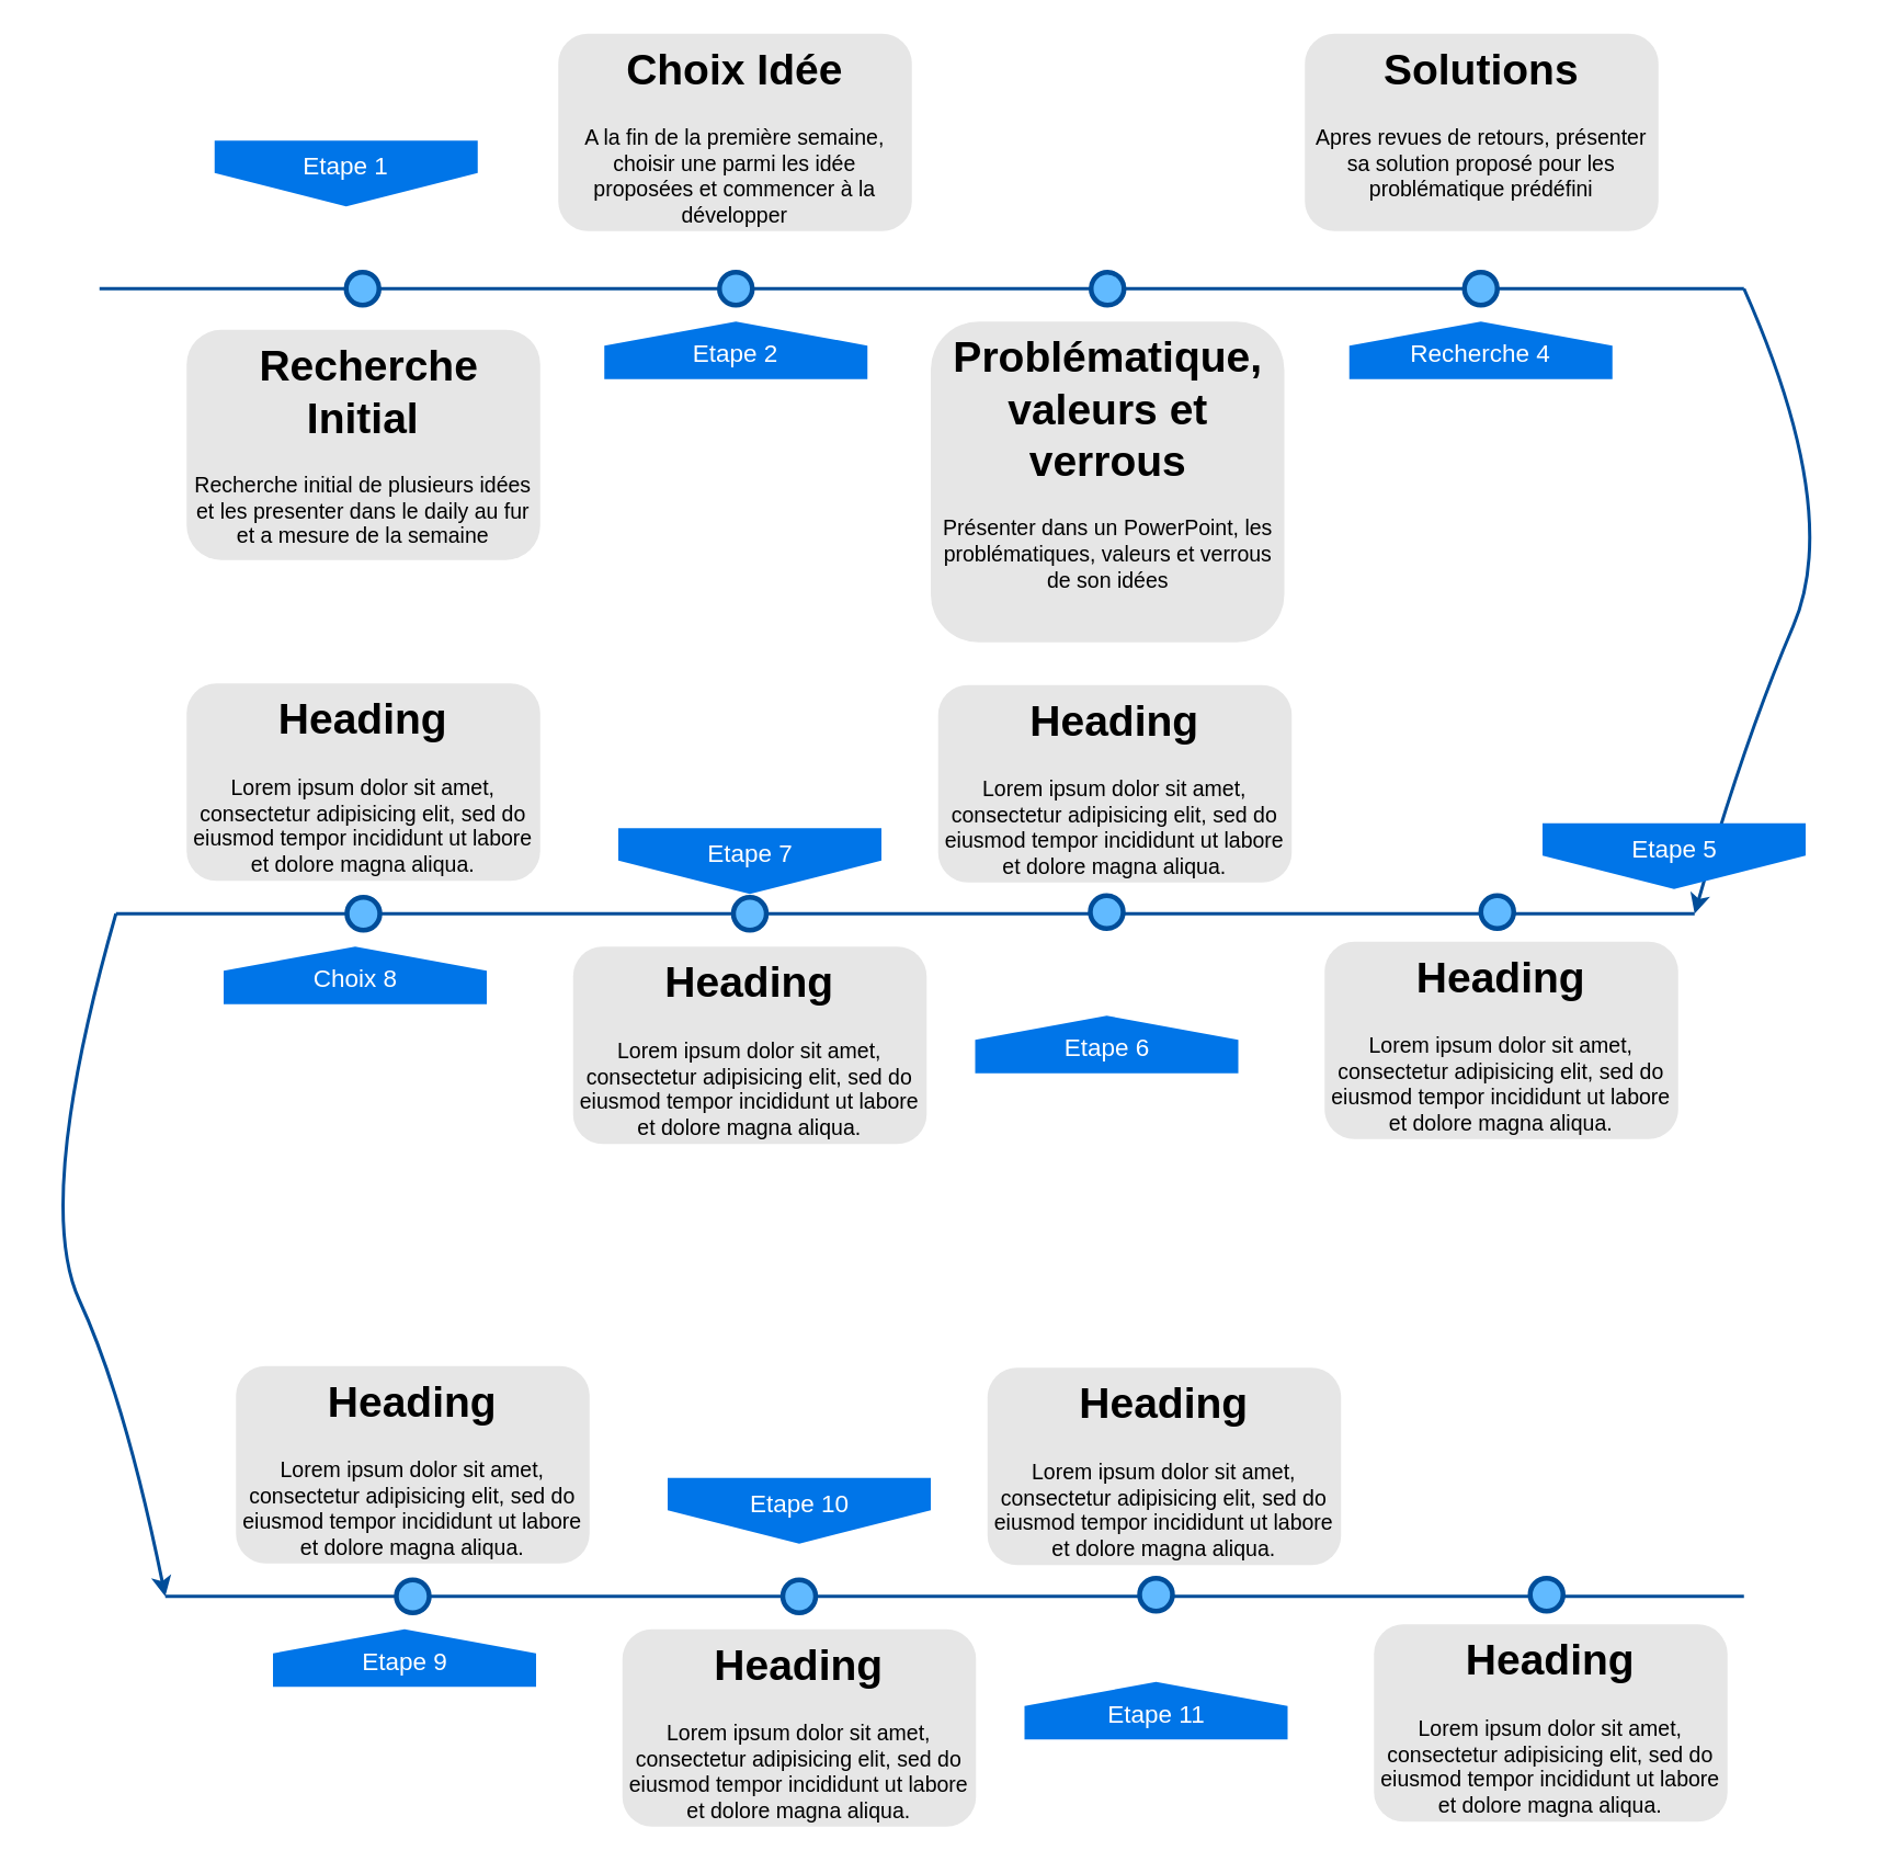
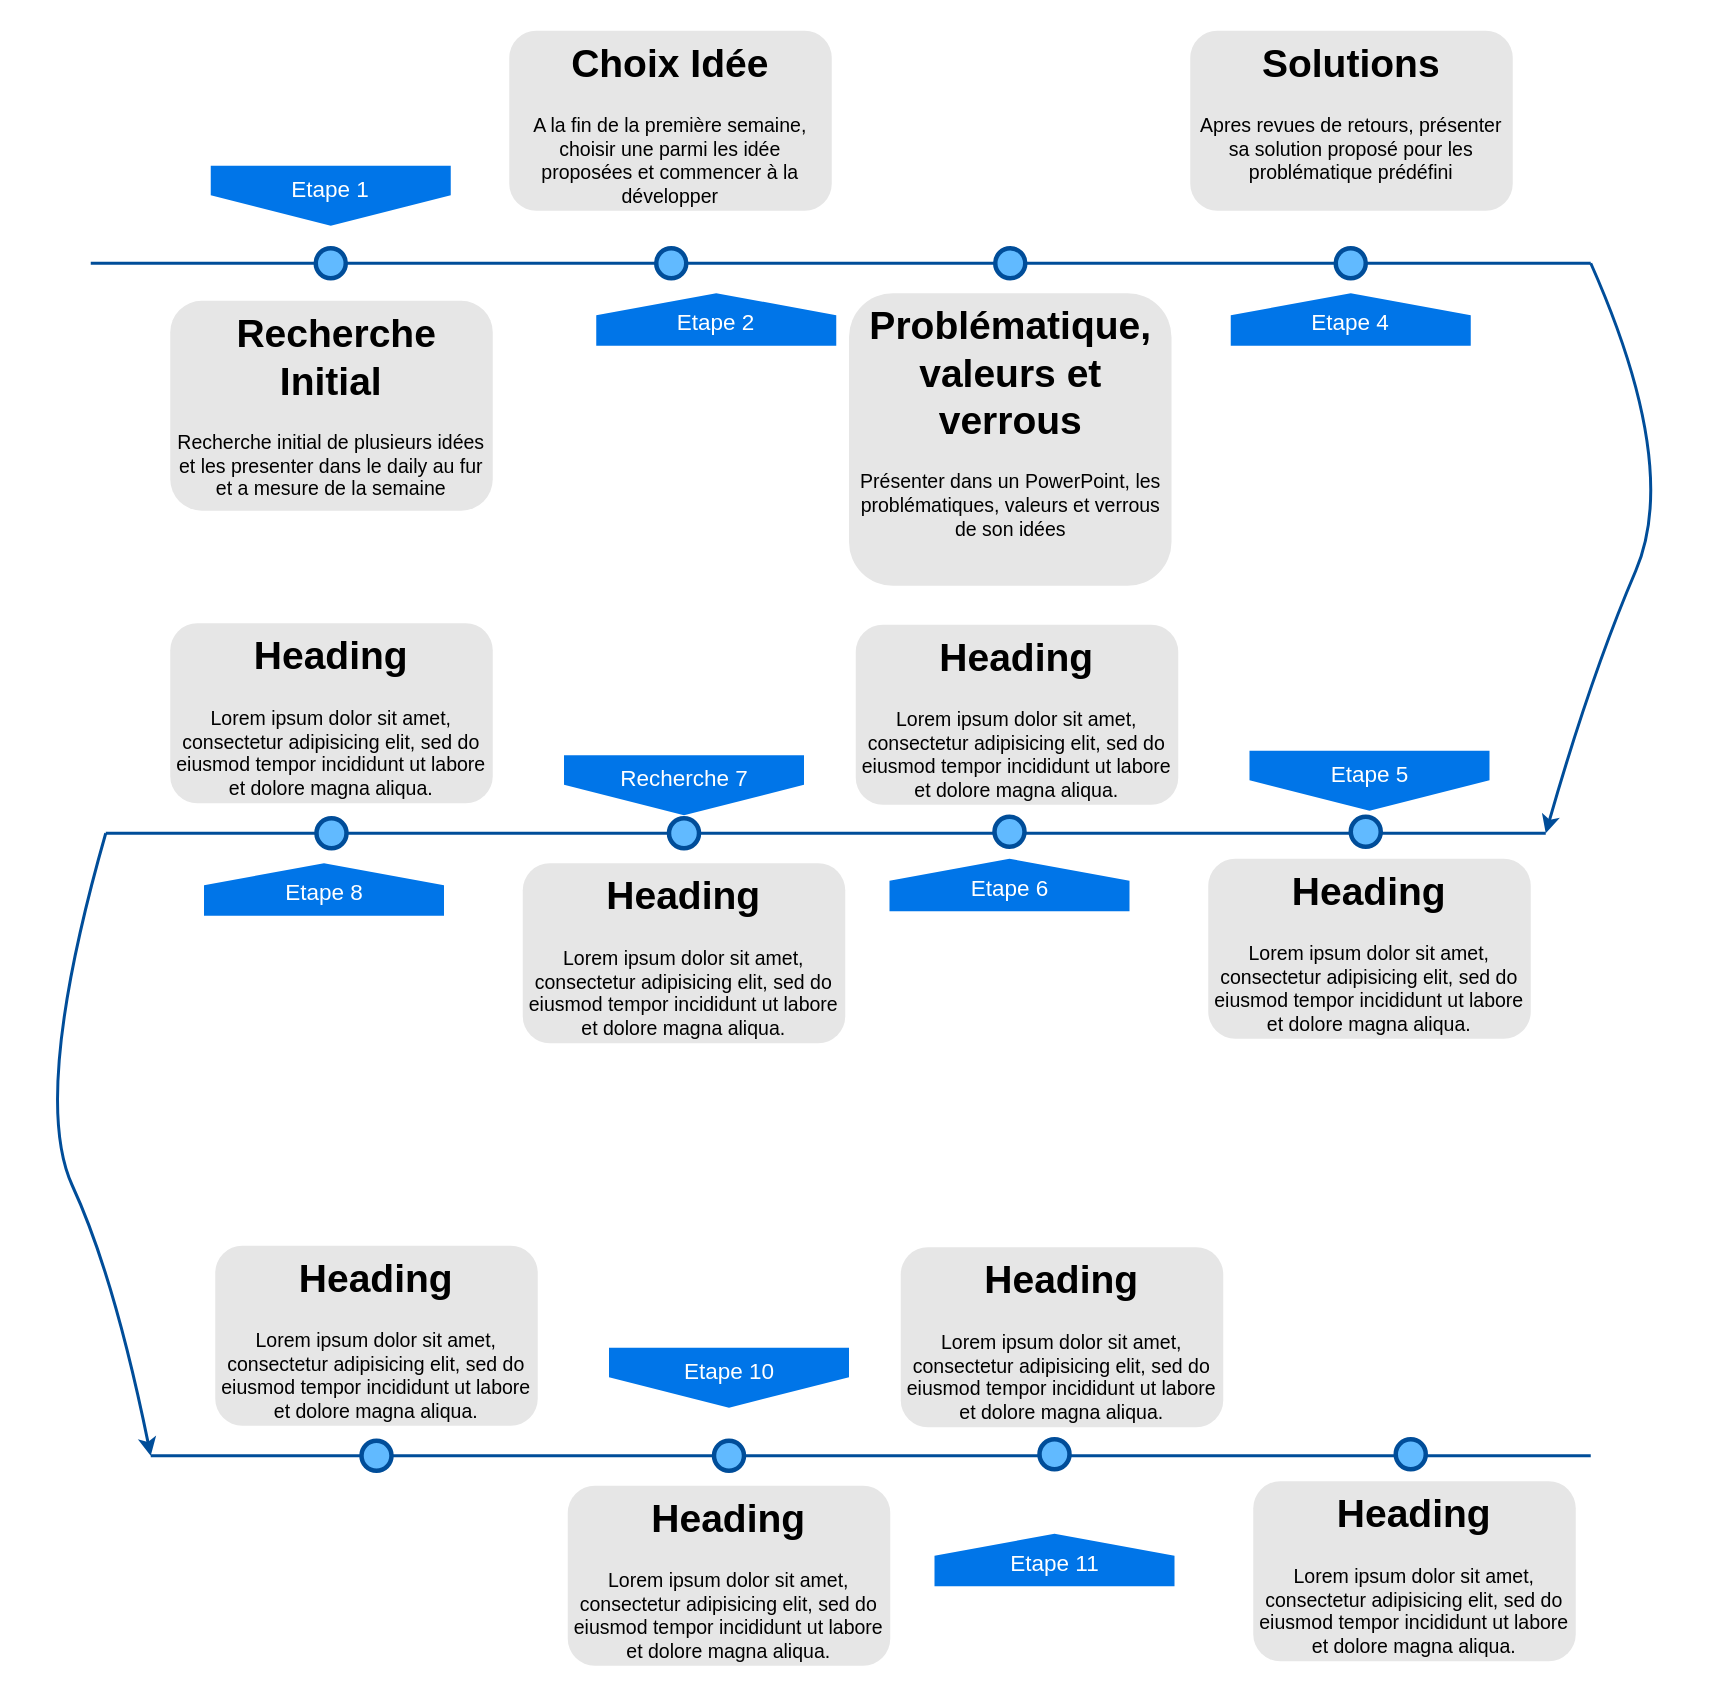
- <mxCell id="3" value="Etape 1" style="shape=offPageConnector;whiteSpace=wrap;html=1;fillColor=#0075E8;fontSize=15;fontColor=#FFFFFF;size=0.509;verticalAlign=top;strokeColor=none;" parent="1" vertex="1"><mxGeometry x="130" y="85" width="160" height="40" as="geometry" /></mxCell>
+ <mxCell id="3" value="Etape 1" style="shape=offPageConnector;whiteSpace=wrap;html=1;fillColor=#0075E8;fontSize=15;fontColor=#FFFFFF;size=0.509;verticalAlign=top;strokeColor=none;" parent="1" vertex="1"><mxGeometry x="140" y="110" width="160" height="40" as="geometry" /></mxCell>
- <mxCell id="4" value="&lt;span&gt;Etape 2&lt;/span&gt;" style="shape=offPageConnector;whiteSpace=wrap;html=1;fillColor=#0075E8;fontSize=15;fontColor=#FFFFFF;size=0.418;flipV=1;verticalAlign=bottom;strokeColor=none;spacingBottom=4;" parent="1" vertex="1"><mxGeometry x="367" y="195" width="160" height="35" as="geometry" /></mxCell>
+ <mxCell id="4" value="&lt;span&gt;Etape 2&lt;/span&gt;" style="shape=offPageConnector;whiteSpace=wrap;html=1;fillColor=#0075E8;fontSize=15;fontColor=#FFFFFF;size=0.418;flipV=1;verticalAlign=bottom;strokeColor=none;spacingBottom=4;" parent="1" vertex="1"><mxGeometry x="397" y="195" width="160" height="35" as="geometry" /></mxCell>
- <mxCell id="5" value="&lt;span&gt;Recherche 4&lt;/span&gt;" style="shape=offPageConnector;whiteSpace=wrap;html=1;fillColor=#0075E8;fontSize=15;fontColor=#FFFFFF;size=0.418;flipV=1;verticalAlign=bottom;strokeColor=none;spacingBottom=4;" parent="1" vertex="1"><mxGeometry x="820" y="195" width="160" height="35" as="geometry" /></mxCell>
+ <mxCell id="5" value="&lt;span&gt;Etape 4&lt;/span&gt;" style="shape=offPageConnector;whiteSpace=wrap;html=1;fillColor=#0075E8;fontSize=15;fontColor=#FFFFFF;size=0.418;flipV=1;verticalAlign=bottom;strokeColor=none;spacingBottom=4;" parent="1" vertex="1"><mxGeometry x="820" y="195" width="160" height="35" as="geometry" /></mxCell>
- <mxCell id="21" value="&lt;span&gt;Etape 7&lt;/span&gt;" style="shape=offPageConnector;whiteSpace=wrap;html=1;fillColor=#0075E8;fontSize=15;fontColor=#FFFFFF;size=0.509;verticalAlign=top;strokeColor=none;" vertex="1" parent="1"><mxGeometry x="375.5" y="503" width="160" height="40" as="geometry" /></mxCell>
+ <mxCell id="21" value="&lt;span&gt;Recherche 7&lt;/span&gt;" style="shape=offPageConnector;whiteSpace=wrap;html=1;fillColor=#0075E8;fontSize=15;fontColor=#FFFFFF;size=0.509;verticalAlign=top;strokeColor=none;" vertex="1" parent="1"><mxGeometry x="375.5" y="503" width="160" height="40" as="geometry" /></mxCell>
- <mxCell id="17" value="&lt;span&gt;Etape 5&lt;/span&gt;" style="shape=offPageConnector;whiteSpace=wrap;html=1;fillColor=#0075E8;fontSize=15;fontColor=#FFFFFF;size=0.509;verticalAlign=top;strokeColor=none;" vertex="1" parent="1"><mxGeometry x="937.5" y="500" width="160" height="40" as="geometry" /></mxCell>
+ <mxCell id="17" value="&lt;span&gt;Etape 5&lt;/span&gt;" style="shape=offPageConnector;whiteSpace=wrap;html=1;fillColor=#0075E8;fontSize=15;fontColor=#FFFFFF;size=0.509;verticalAlign=top;strokeColor=none;" vertex="1" parent="1"><mxGeometry x="832.5" y="500" width="160" height="40" as="geometry" /></mxCell>
- <mxCell id="23" value="&lt;span&gt;Choix 8&lt;/span&gt;" style="shape=offPageConnector;whiteSpace=wrap;html=1;fillColor=#0075E8;fontSize=15;fontColor=#FFFFFF;size=0.418;flipV=1;verticalAlign=bottom;strokeColor=none;spacingBottom=4;" vertex="1" parent="1"><mxGeometry x="135.5" y="575" width="160" height="35" as="geometry" /></mxCell>
+ <mxCell id="23" value="&lt;span&gt;Etape 8&lt;/span&gt;" style="shape=offPageConnector;whiteSpace=wrap;html=1;fillColor=#0075E8;fontSize=15;fontColor=#FFFFFF;size=0.418;flipV=1;verticalAlign=bottom;strokeColor=none;spacingBottom=4;" vertex="1" parent="1"><mxGeometry x="135.5" y="575" width="160" height="35" as="geometry" /></mxCell>
- <mxCell id="19" value="&lt;span&gt;Etape 6&lt;/span&gt;" style="shape=offPageConnector;whiteSpace=wrap;html=1;fillColor=#0075E8;fontSize=15;fontColor=#FFFFFF;size=0.418;flipV=1;verticalAlign=bottom;strokeColor=none;spacingBottom=4;" vertex="1" parent="1"><mxGeometry x="592.5" y="617" width="160" height="35" as="geometry" /></mxCell>
+ <mxCell id="19" value="&lt;span&gt;Etape 6&lt;/span&gt;" style="shape=offPageConnector;whiteSpace=wrap;html=1;fillColor=#0075E8;fontSize=15;fontColor=#FFFFFF;size=0.418;flipV=1;verticalAlign=bottom;strokeColor=none;spacingBottom=4;" vertex="1" parent="1"><mxGeometry x="592.5" y="572" width="160" height="35" as="geometry" /></mxCell>
- <mxCell id="36" value="&lt;span&gt;Etape 9&lt;/span&gt;" style="shape=offPageConnector;whiteSpace=wrap;html=1;fillColor=#0075E8;fontSize=15;fontColor=#FFFFFF;size=0.418;flipV=1;verticalAlign=bottom;strokeColor=none;spacingBottom=4;" vertex="1" parent="1"><mxGeometry x="165.5" y="990" width="160" height="35" as="geometry" /></mxCell>
